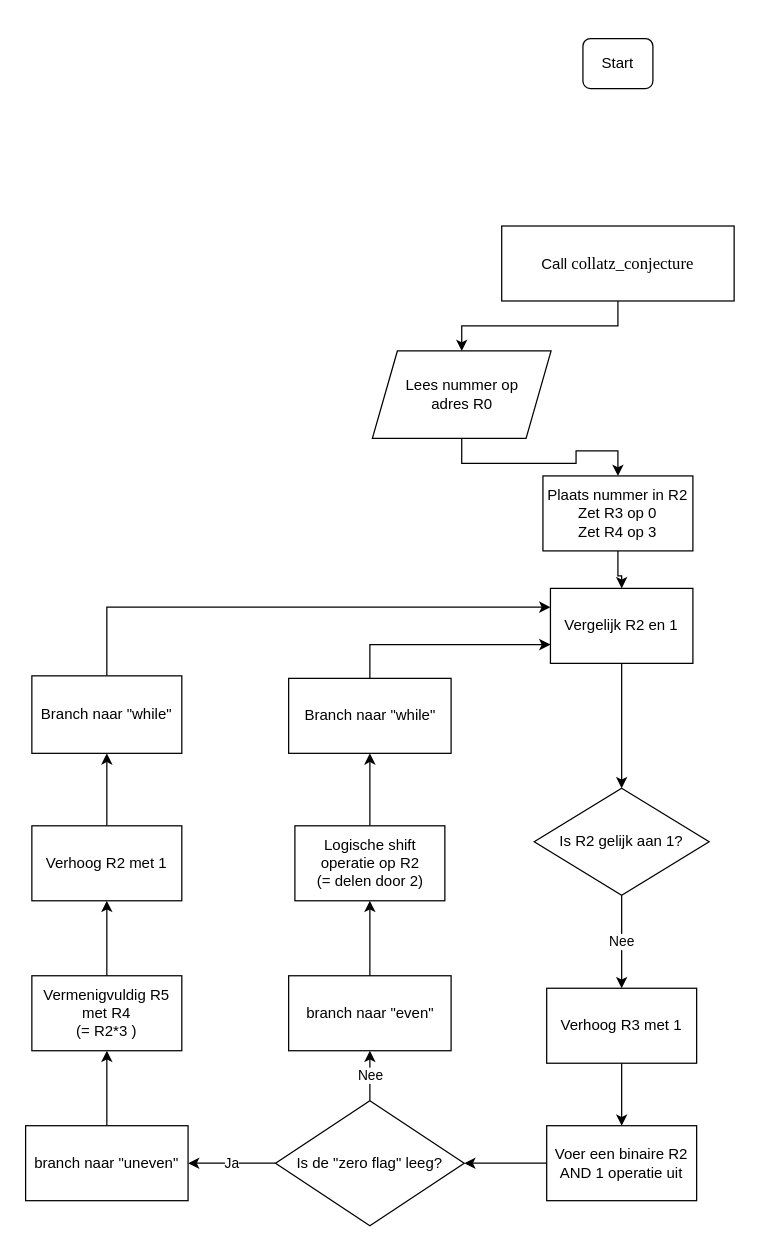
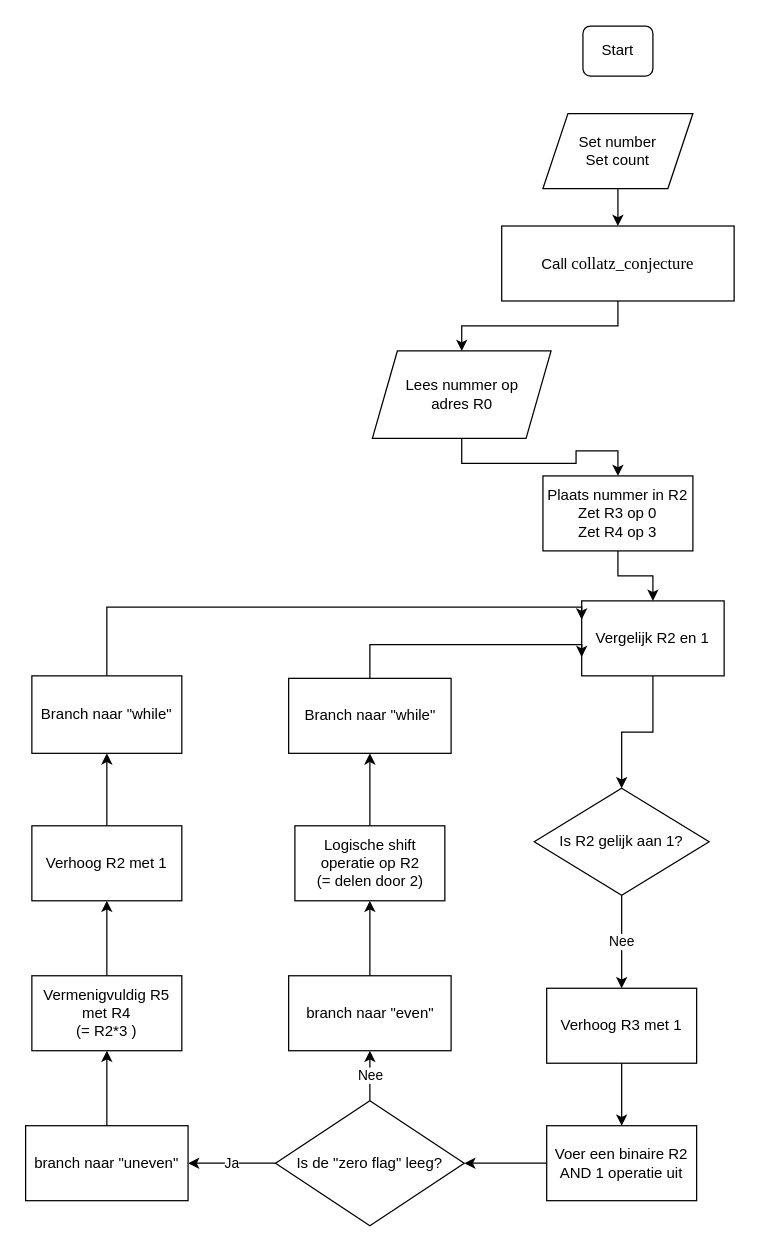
- <mxCell id="2" value="Start" style="rounded=1;whiteSpace=wrap;html=1;" parent="1" vertex="1"><mxGeometry x="466" y="30" width="56" height="40" as="geometry" /></mxCell>
+ <mxCell id="2" value="Start" style="rounded=1;whiteSpace=wrap;html=1;" parent="1" vertex="1"><mxGeometry x="466" y="20" width="56" height="40" as="geometry" /></mxCell>
+ <mxCell id="4" value="Set number&lt;br&gt;Set count" style="shape=parallelogram;perimeter=parallelogramPerimeter;whiteSpace=wrap;html=1;fixedSize=1;" parent="1" vertex="1"><mxGeometry x="434" y="90" width="120" height="60" as="geometry" /></mxCell>
+ <mxCell id="3" value="" style="edgeStyle=orthogonalEdgeStyle;rounded=0;orthogonalLoop=1;jettySize=auto;html=1;" parent="1" source="4" target="6" edge="1"><mxGeometry relative="1" as="geometry" /></mxCell>
- <mxCell id="14" value="Vergelijk R2 en 1" style="rounded=0;whiteSpace=wrap;html=1;" parent="1" vertex="1"><mxGeometry x="440" y="470" width="114" height="60" as="geometry" /></mxCell>
+ <mxCell id="14" value="Vergelijk R2 en 1" style="rounded=0;whiteSpace=wrap;html=1;" parent="1" vertex="1"><mxGeometry x="465" y="480" width="114" height="60" as="geometry" /></mxCell>
